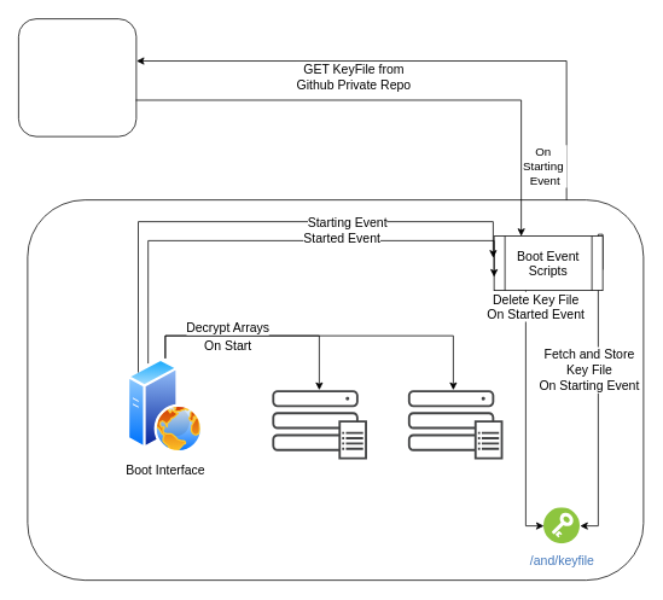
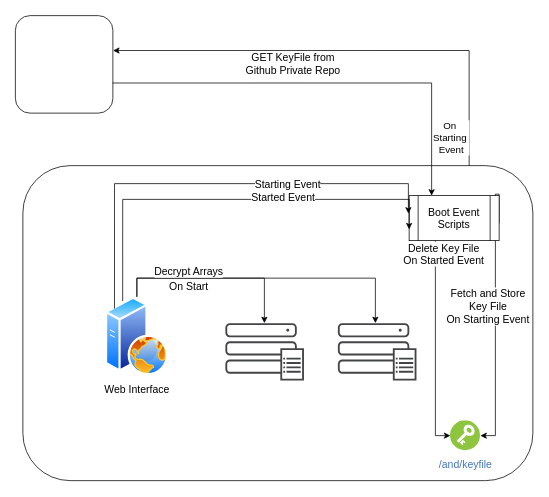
- <mxCell id="21" value="&lt;font style=&quot;font-size: 14px;&quot;&gt;Boot Interface&lt;/font&gt;" style="image;aspect=fixed;perimeter=ellipsePerimeter;html=1;align=center;shadow=0;dashed=0;spacingTop=3;image=img/lib/active_directory/web_server.svg;" vertex="1" parent="1"><mxGeometry x="140" y="395" width="84" height="105" as="geometry" /></mxCell>
+ <mxCell id="21" value="&lt;font style=&quot;font-size: 14px;&quot;&gt;Web Interface&lt;/font&gt;" style="image;aspect=fixed;perimeter=ellipsePerimeter;html=1;align=center;shadow=0;dashed=0;spacingTop=3;image=img/lib/active_directory/web_server.svg;" vertex="1" parent="1"><mxGeometry x="140" y="395" width="84" height="105" as="geometry" /></mxCell>
